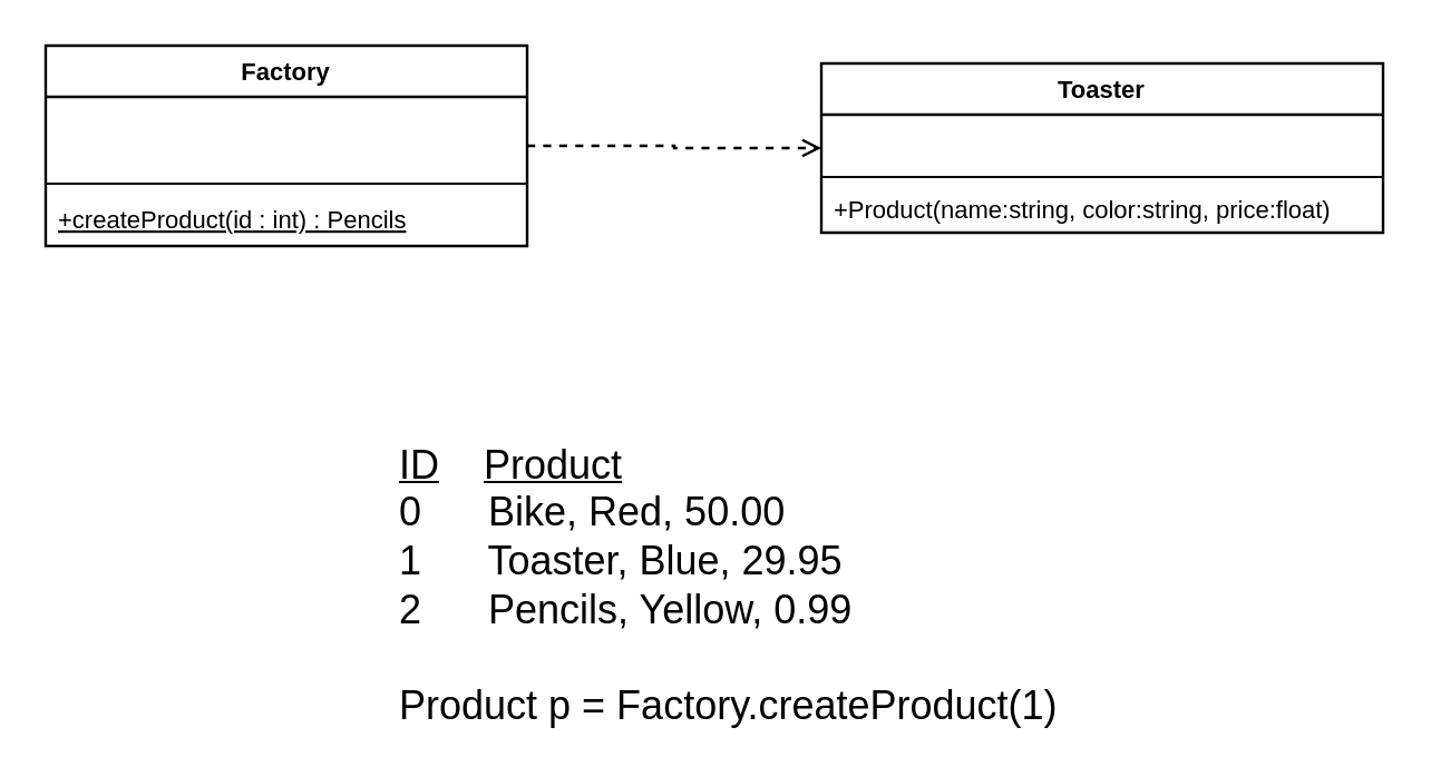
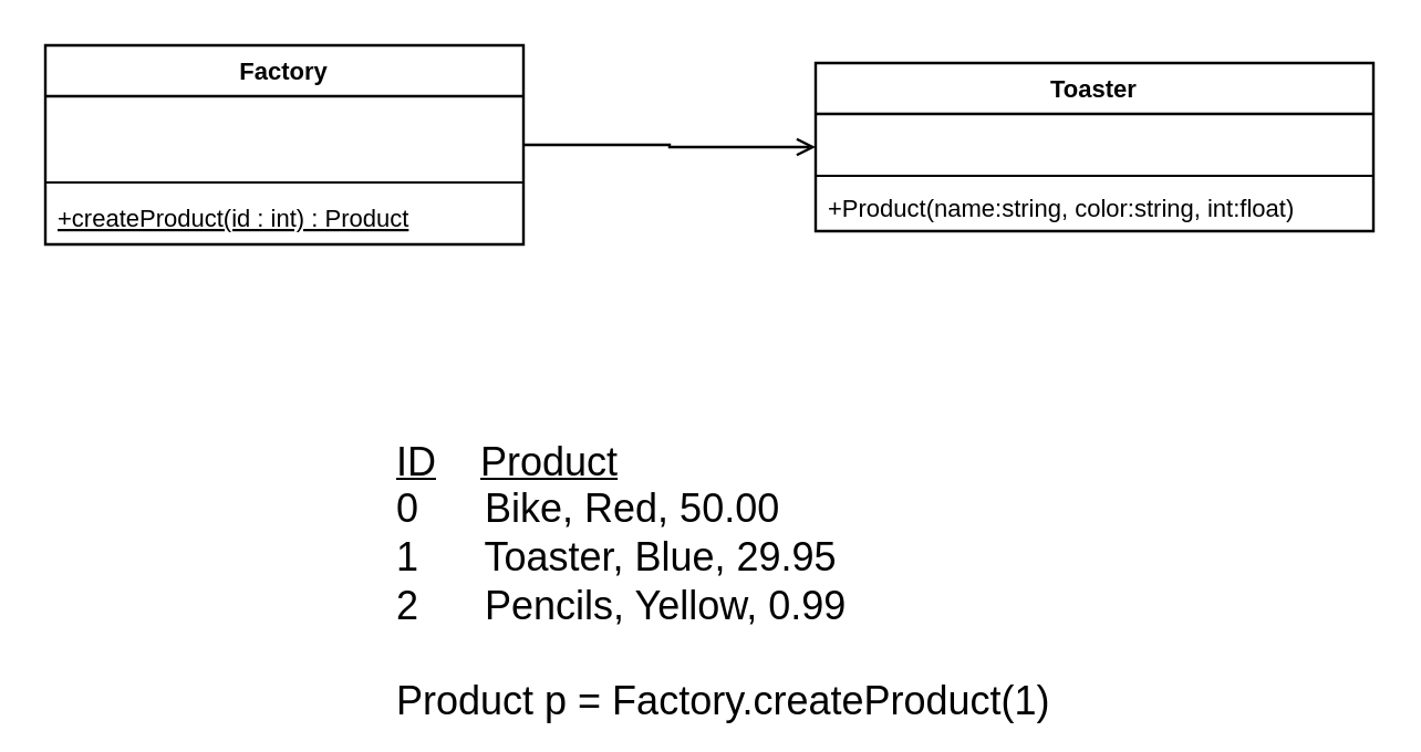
- <mxCell id="10" value="" style="html=1;jettySize=18;fontSize=11;strokeWidth=1.2;rounded=1;arcSize=0;edgeStyle=orthogonalEdgeStyle;startArrow=none;endArrow=open;exitX=1.003;exitY=0.5;exitPerimeter=1;entryX=-0.002;entryY=0.5;entryPerimeter=1;dashed=1;" edge="1" parent="1" source="2" target="6"><mxGeometry width="100" height="100" relative="1" as="geometry" /></mxCell>
+ <mxCell id="10" value="" style="html=1;jettySize=18;fontSize=11;strokeWidth=1.2;rounded=1;arcSize=0;edgeStyle=orthogonalEdgeStyle;startArrow=none;endArrow=open;;exitX=1.003;exitY=0.5;exitPerimeter=1;entryX=-0.002;entryY=0.5;entryPerimeter=1;" edge="1" parent="1" source="2" target="6"><mxGeometry width="100" height="100" relative="1" as="geometry" /></mxCell>
- <mxCell id="9" value="+Product(name:string, color:string, price:float)" style="part=1;resizeHeight=0;strokeColor=none;fillColor=none;align=left;verticalAlign=middle;spacingLeft=4;spacingRight=4;overflow=hidden;rotatable=0;points=[[0,0.5],[1,0.5]];portConstraint=eastwest;swimlaneFillColor=#ffffff;strokeOpacity=100;fontSize=11;fontColor=#000000;" vertex="1" parent="6"><mxGeometry y="55" width="252" height="21" as="geometry" /></mxCell>
+ <mxCell id="9" value="+Product(name:string, color:string, int:float)" style="part=1;resizeHeight=0;strokeColor=none;fillColor=none;align=left;verticalAlign=middle;spacingLeft=4;spacingRight=4;overflow=hidden;rotatable=0;points=[[0,0.5],[1,0.5]];portConstraint=eastwest;swimlaneFillColor=#ffffff;strokeOpacity=100;fontSize=11;fontColor=#000000;" vertex="1" parent="6"><mxGeometry y="55" width="252" height="21" as="geometry" /></mxCell>
- <mxCell id="5" value="+createProduct(id : int) : Pencils" style="part=1;resizeHeight=0;strokeColor=none;fillColor=none;align=left;verticalAlign=middle;spacingLeft=4;spacingRight=4;overflow=hidden;rotatable=0;points=[[0,0.5],[1,0.5]];portConstraint=eastwest;swimlaneFillColor=#ffffff;strokeOpacity=100;fontSize=11;fontColor=#000000;fontStyle=4;" vertex="1" parent="2"><mxGeometry y="66" width="216" height="24" as="geometry" /></mxCell>
+ <mxCell id="5" value="+createProduct(id : int) : Product" style="part=1;resizeHeight=0;strokeColor=none;fillColor=none;align=left;verticalAlign=middle;spacingLeft=4;spacingRight=4;overflow=hidden;rotatable=0;points=[[0,0.5],[1,0.5]];portConstraint=eastwest;swimlaneFillColor=#ffffff;strokeOpacity=100;fontSize=11;fontColor=#000000;fontStyle=4;" vertex="1" parent="2"><mxGeometry y="66" width="216" height="24" as="geometry" /></mxCell>
